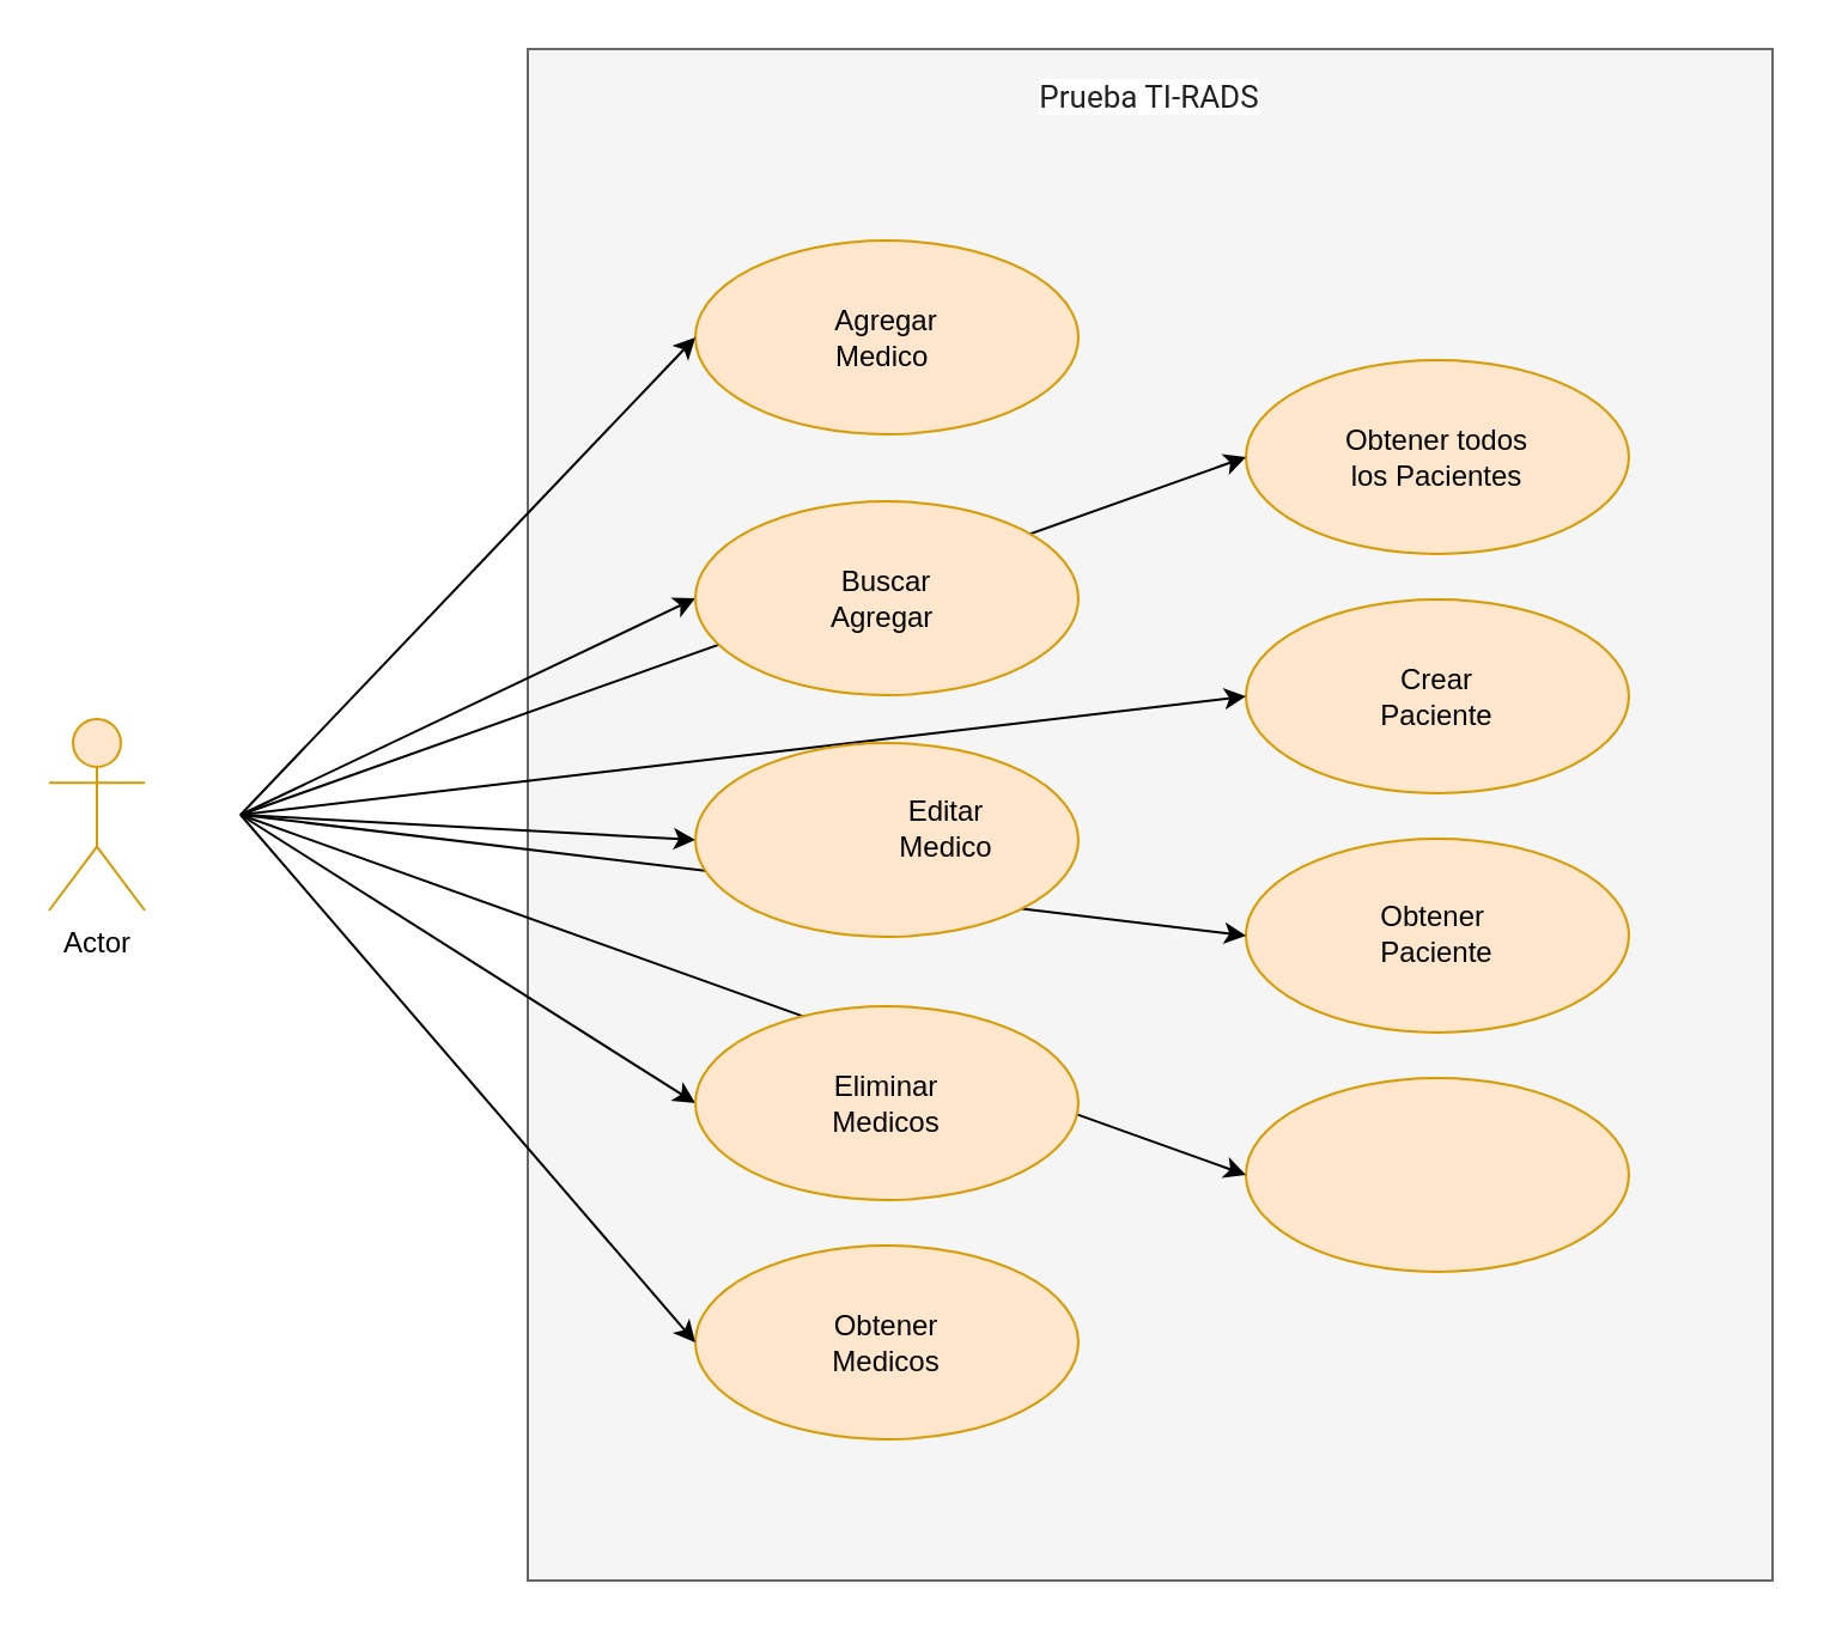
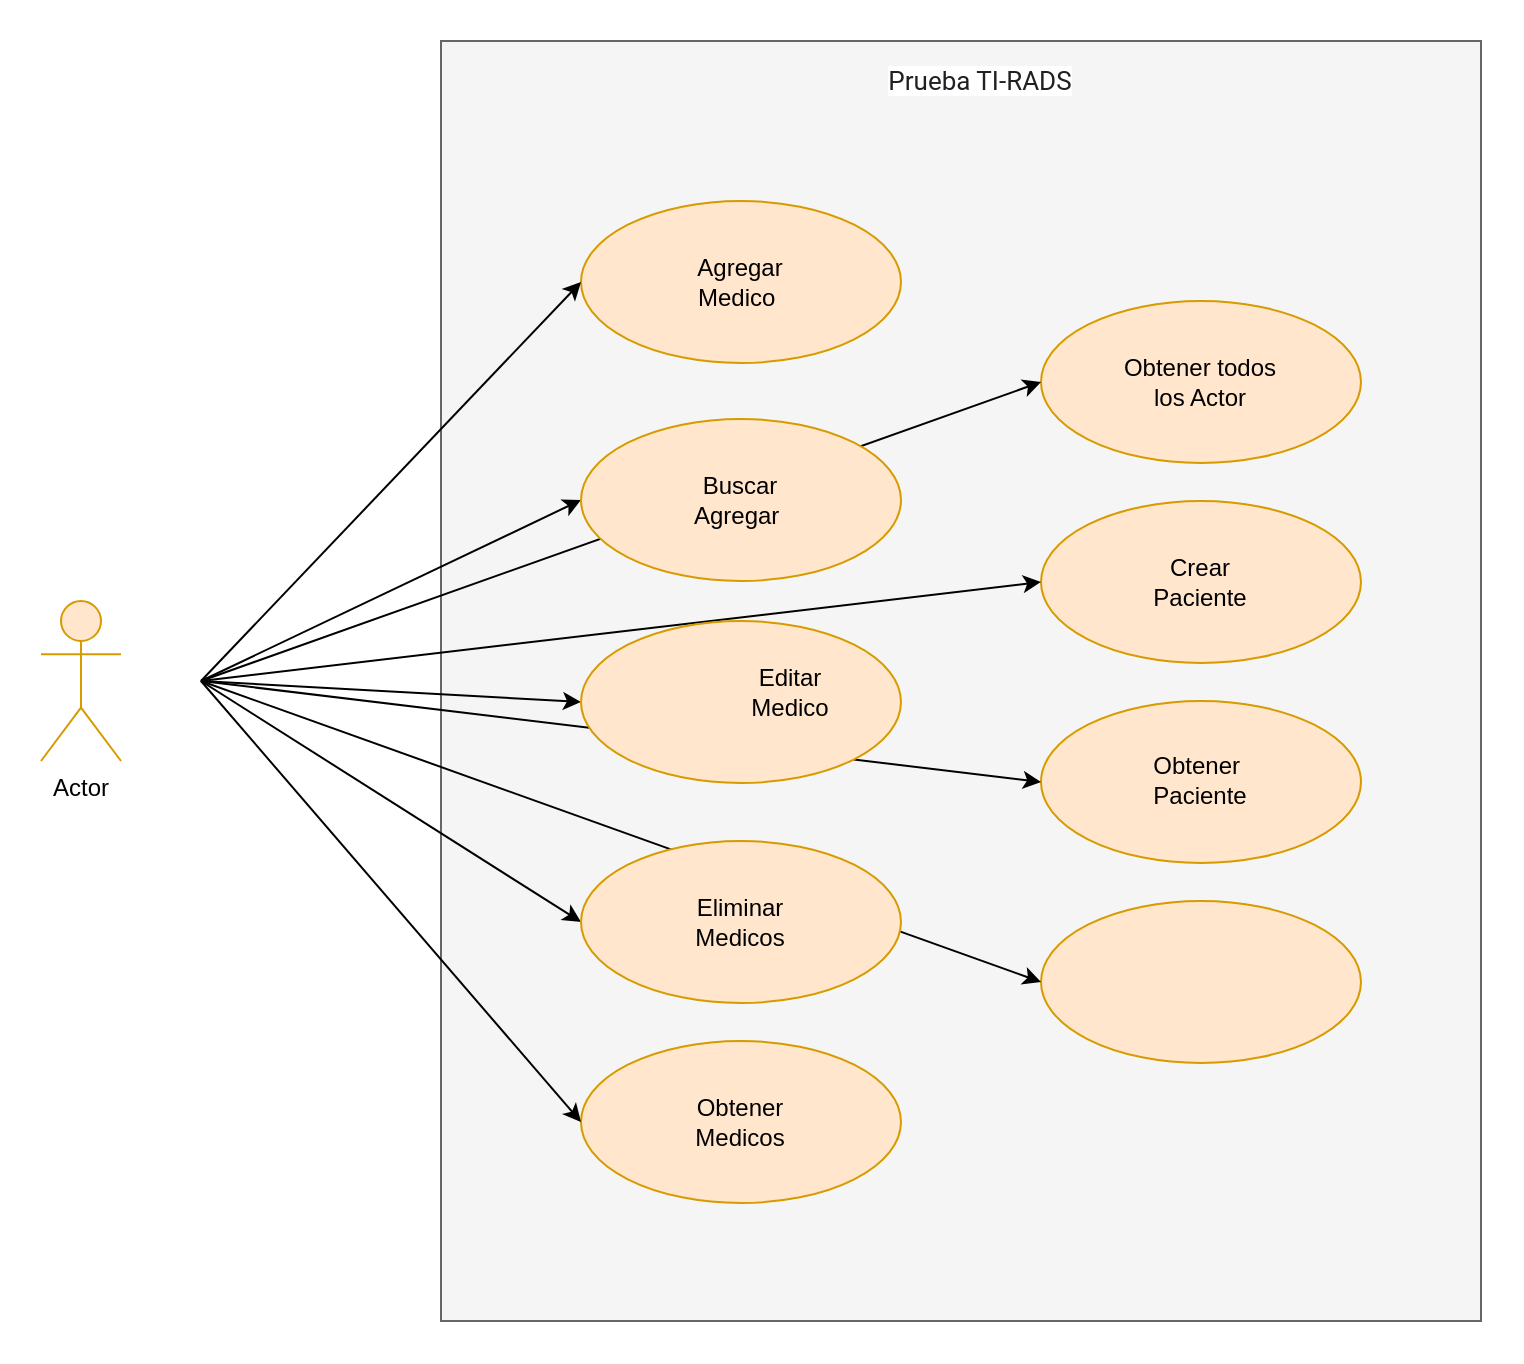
- <mxCell id="15" value="&lt;span style=&quot;color: rgb(32 , 33 , 36) ; font-family: &amp;#34;roboto&amp;#34; , &amp;#34;arial&amp;#34; , sans-serif ; font-size: 13px ; text-align: left ; background-color: rgb(255 , 255 , 255)&quot;&gt;Prueba TI-RADS&lt;/span&gt;" style="text;html=1;strokeColor=none;fillColor=none;align=center;verticalAlign=middle;whiteSpace=wrap;rounded=0;" vertex="1" parent="1"><mxGeometry x="425" y="30" width="110" height="20" as="geometry" /></mxCell>
+ <mxCell id="15" value="&lt;span style=&quot;color: rgb(32 , 33 , 36) ; font-family: &amp;#34;roboto&amp;#34; , &amp;#34;arial&amp;#34; , sans-serif ; font-size: 13px ; text-align: left ; background-color: rgb(255 , 255 , 255)&quot;&gt;Prueba TI-RADS&lt;/span&gt;" style="text;html=1;strokeColor=none;fillColor=none;align=center;verticalAlign=middle;whiteSpace=wrap;rounded=0;" vertex="1" parent="1"><mxGeometry x="435" y="30" width="110" height="20" as="geometry" /></mxCell>
- <mxCell id="14" value="Obtener todos los Pacientes" style="text;html=1;strokeColor=none;fillColor=none;align=center;verticalAlign=middle;whiteSpace=wrap;rounded=0;" vertex="1" parent="1"><mxGeometry x="560" y="170" width="80" height="41" as="geometry" /></mxCell>
+ <mxCell id="14" value="Obtener todos los Actor" style="text;html=1;strokeColor=none;fillColor=none;align=center;verticalAlign=middle;whiteSpace=wrap;rounded=0;" vertex="1" parent="1"><mxGeometry x="560" y="170" width="80" height="41" as="geometry" /></mxCell>
